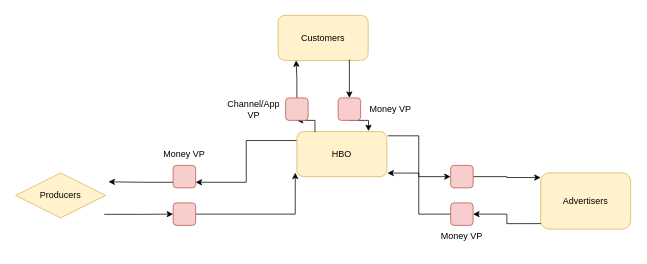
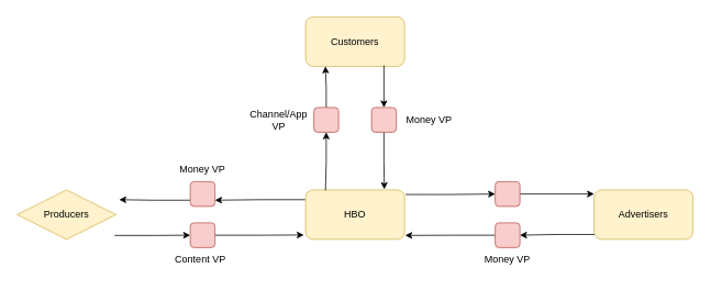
- <mxCell id="2" value="HBO" style="rounded=1;whiteSpace=wrap;html=1;fillColor=#fff2cc;strokeColor=#d6b656;" vertex="1" parent="1"><mxGeometry x="395" y="175" width="120" height="60" as="geometry" /></mxCell>
+ <mxCell id="2" value="HBO" style="rounded=1;whiteSpace=wrap;html=1;fillColor=#fff2cc;strokeColor=#d6b656;" vertex="1" parent="1"><mxGeometry x="370" y="230" width="120" height="60" as="geometry" /></mxCell>
- <mxCell id="4" value="Advertisers" style="rounded=1;whiteSpace=wrap;html=1;fillColor=#fff2cc;strokeColor=#d6b656;" vertex="1" parent="1"><mxGeometry x="720" y="230" width="120" height="75" as="geometry" /></mxCell>
+ <mxCell id="4" value="Advertisers" style="rounded=1;whiteSpace=wrap;html=1;fillColor=#fff2cc;strokeColor=#d6b656;" vertex="1" parent="1"><mxGeometry x="720" y="230" width="120" height="60" as="geometry" /></mxCell>
+ <mxCell id="27" value="Content VP" style="text;html=1;strokeColor=none;fillColor=none;align=center;verticalAlign=middle;whiteSpace=wrap;rounded=0;" vertex="1" parent="1"><mxGeometry x="210" y="300" width="65" height="30" as="geometry" /></mxCell>
